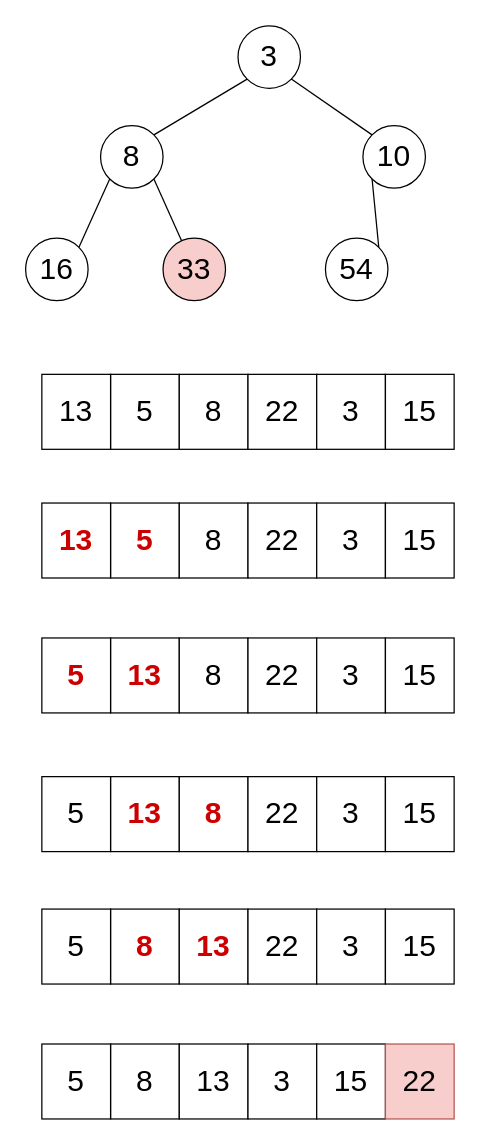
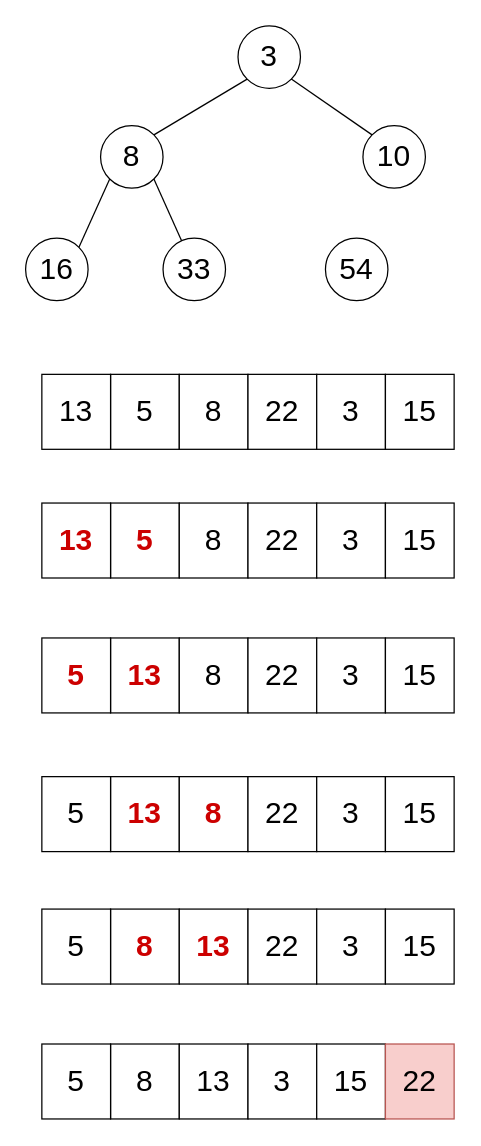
- <mxCell id="12" value="" style="endArrow=none;html=1;entryX=0;entryY=1;entryDx=0;entryDy=0;exitX=1;exitY=0;exitDx=0;exitDy=0;fontSize=24;" edge="1" parent="1" source="7" target="4"><mxGeometry width="50" height="50" relative="1" as="geometry"><mxPoint x="190" y="400" as="sourcePoint" /><mxPoint x="240" y="350" as="targetPoint" /></mxGeometry></mxCell>
- <mxCell id="6" value="33" style="ellipse;whiteSpace=wrap;html=1;aspect=fixed;fontSize=24;fillColor=#f8cecc;" vertex="1" parent="1"><mxGeometry x="130" y="190" width="50" height="50" as="geometry" /></mxCell>
+ <mxCell id="6" value="33" style="ellipse;whiteSpace=wrap;html=1;aspect=fixed;fontSize=24;" vertex="1" parent="1"><mxGeometry x="130" y="190" width="50" height="50" as="geometry" /></mxCell>
